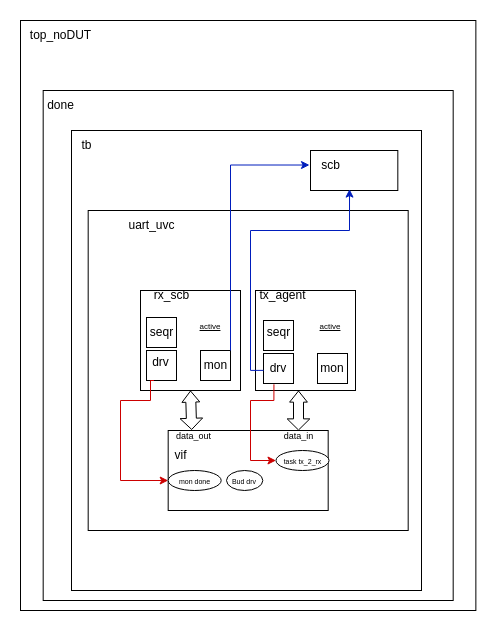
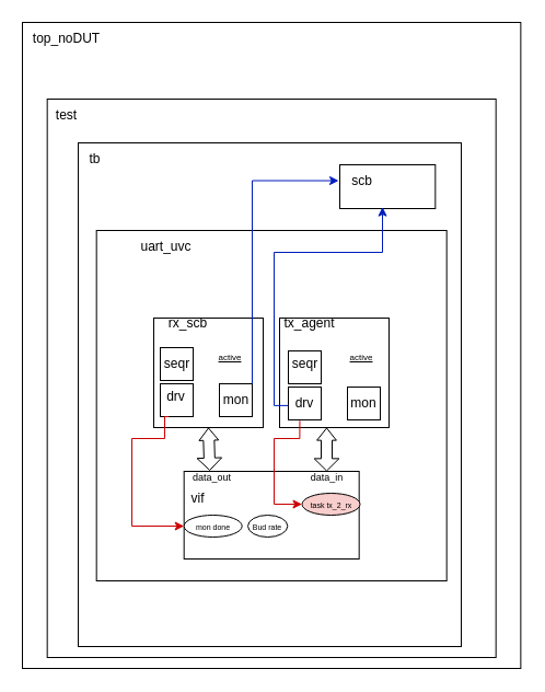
- <mxCell id="5" value="done" style="text;html=1;align=center;verticalAlign=middle;resizable=0;points=[];autosize=1;strokeColor=none;fillColor=none;" parent="1" vertex="1"><mxGeometry x="40" y="90" width="40" height="30" as="geometry" /></mxCell>
+ <mxCell id="5" value="test" style="text;html=1;align=center;verticalAlign=middle;resizable=0;points=[];autosize=1;strokeColor=none;fillColor=none;" parent="1" vertex="1"><mxGeometry x="40" y="90" width="40" height="30" as="geometry" /></mxCell>
- <mxCell id="35" value="&lt;font style=&quot;font-size: 7px;&quot;&gt;task tx_2_rx&lt;/font&gt;" style="ellipse;whiteSpace=wrap;html=1;" parent="1" vertex="1"><mxGeometry x="275.5" y="450" width="53" height="20" as="geometry" /></mxCell>
+ <mxCell id="35" value="&lt;font style=&quot;font-size: 7px;&quot;&gt;task tx_2_rx&lt;/font&gt;" style="ellipse;whiteSpace=wrap;html=1;fillColor=#f8cecc;" parent="1" vertex="1"><mxGeometry x="275.5" y="450" width="53" height="20" as="geometry" /></mxCell>
- <mxCell id="40" value="&lt;font style=&quot;font-size: 7px;&quot;&gt;Bud drv&lt;/font&gt;" style="ellipse;whiteSpace=wrap;html=1;" parent="1" vertex="1"><mxGeometry x="226" y="470" width="36.32" height="20" as="geometry" /></mxCell>
+ <mxCell id="40" value="&lt;font style=&quot;font-size: 7px;&quot;&gt;Bud rate&lt;/font&gt;" style="ellipse;whiteSpace=wrap;html=1;" parent="1" vertex="1"><mxGeometry x="226" y="470" width="36.32" height="20" as="geometry" /></mxCell>
